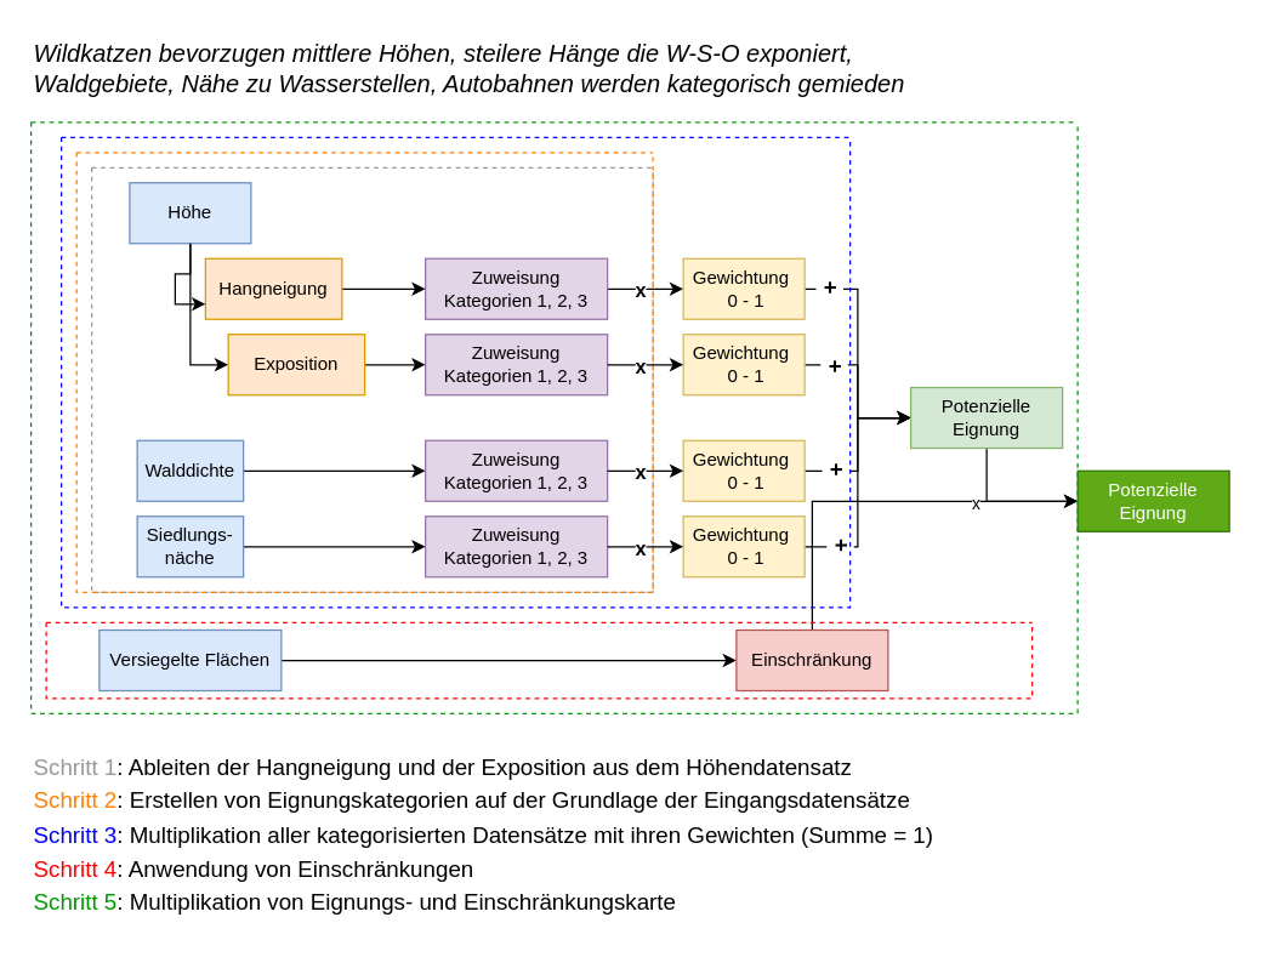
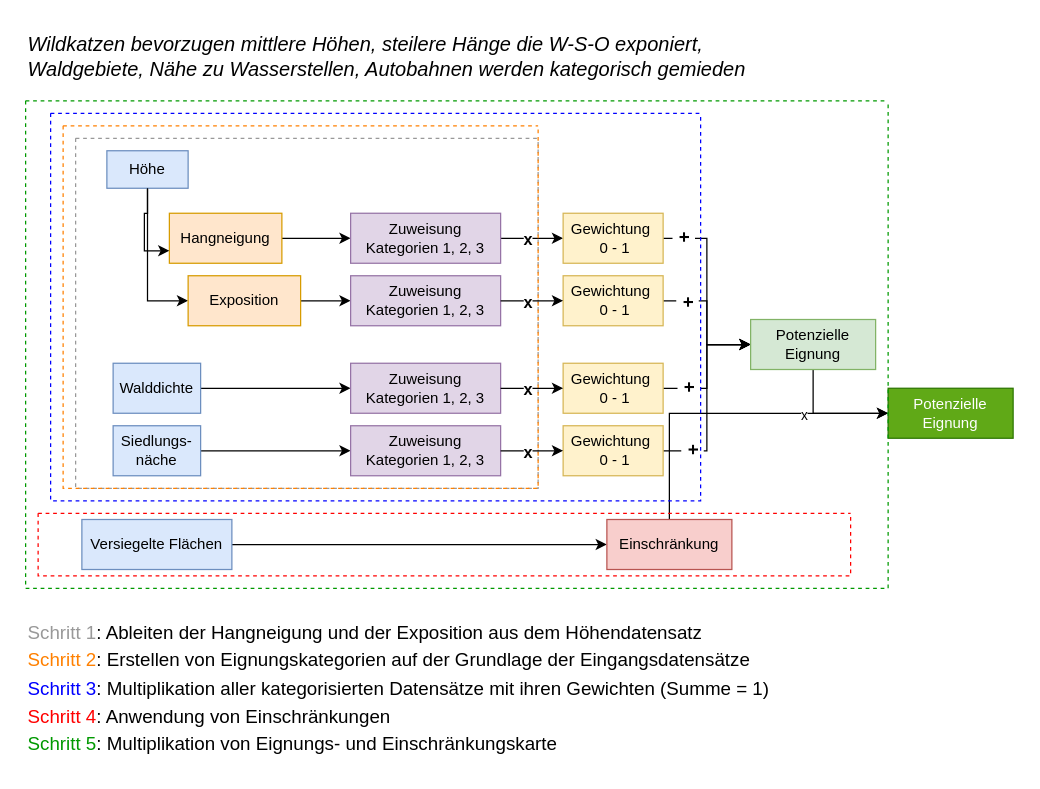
- <mxCell id="44" value="Höhe" style="rounded=0;whiteSpace=wrap;html=1;fillColor=#dae8fc;strokeColor=#6c8ebf;" vertex="1" parent="43"><mxGeometry x="65" y="40" width="80" height="40" as="geometry" /></mxCell>
+ <mxCell id="44" value="Höhe" style="rounded=0;whiteSpace=wrap;html=1;fillColor=#dae8fc;strokeColor=#6c8ebf;" vertex="1" parent="43"><mxGeometry x="65" y="40" width="65" height="30" as="geometry" /></mxCell>
